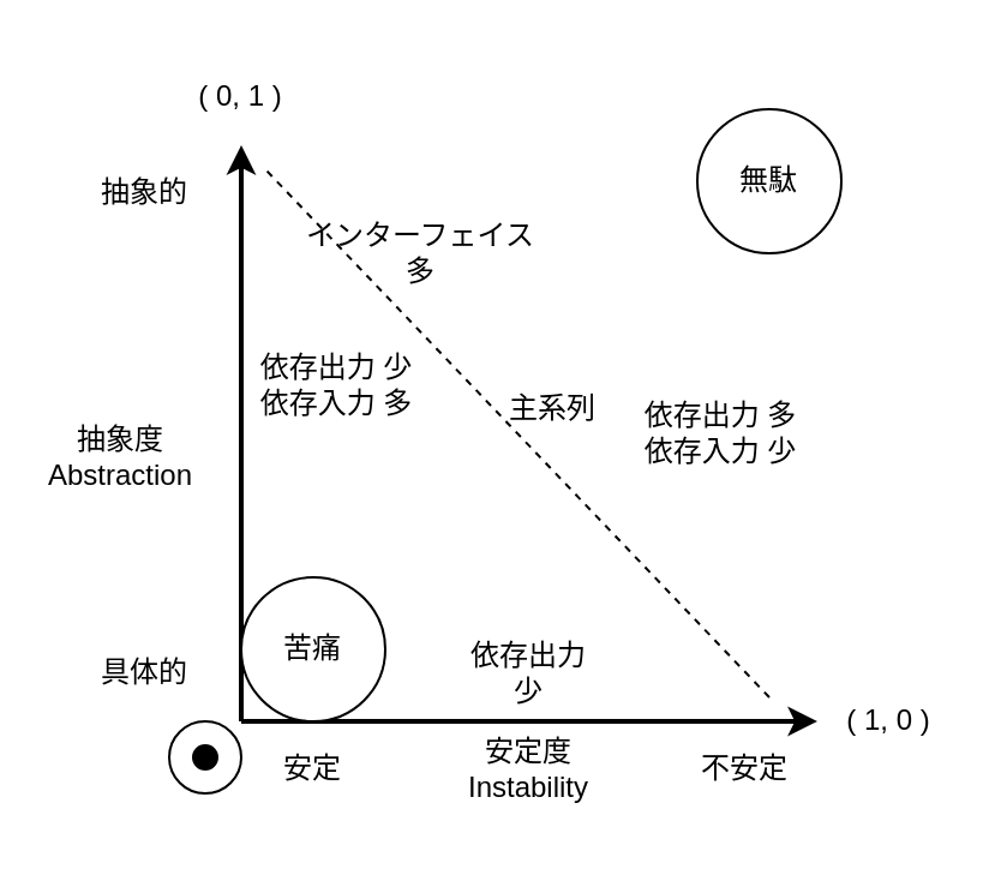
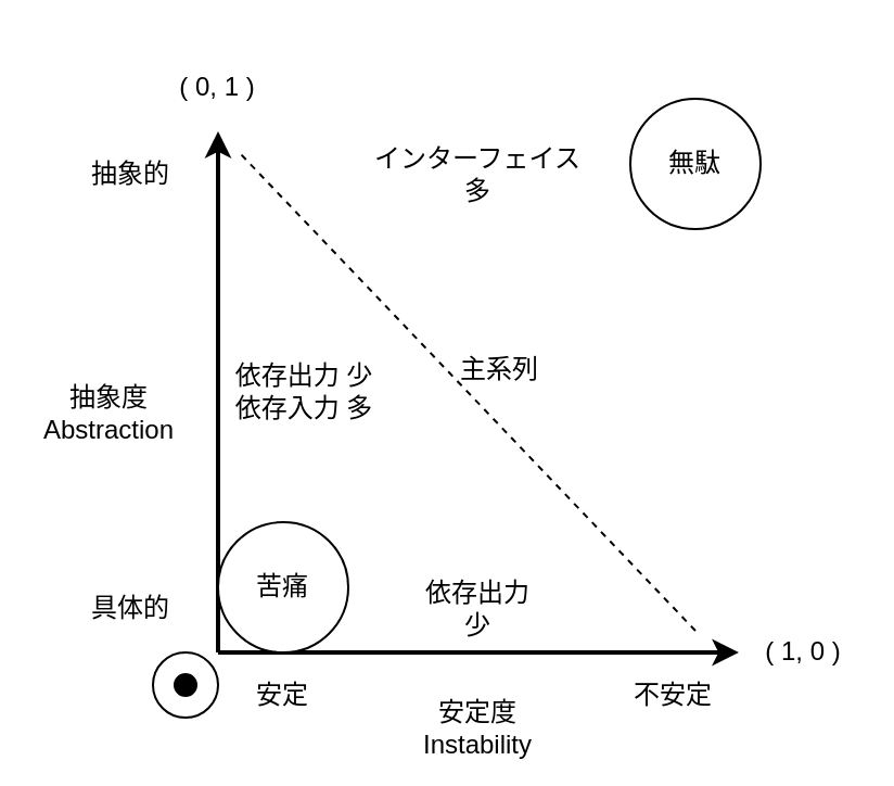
- <mxCell id="10" value="インターフェイス&lt;br&gt;多" style="text;html=1;strokeColor=none;fillColor=none;align=center;verticalAlign=middle;whiteSpace=wrap;rounded=0;" vertex="1" parent="1"><mxGeometry x="120" y="85" width="110" height="40" as="geometry" /></mxCell>
+ <mxCell id="10" value="インターフェイス&lt;br&gt;多" style="text;html=1;strokeColor=none;fillColor=none;align=center;verticalAlign=middle;whiteSpace=wrap;rounded=0;" vertex="1" parent="1"><mxGeometry x="165" y="60" width="110" height="40" as="geometry" /></mxCell>
- <mxCell id="12" value="依存出力 少&lt;br&gt;依存入力 多" style="text;html=1;strokeColor=none;fillColor=none;align=center;verticalAlign=middle;whiteSpace=wrap;rounded=0;" vertex="1" parent="1"><mxGeometry x="100" y="140" width="80" height="40" as="geometry" /></mxCell>
+ <mxCell id="12" value="依存出力 少&lt;br&gt;依存入力 多" style="text;html=1;strokeColor=none;fillColor=none;align=center;verticalAlign=middle;whiteSpace=wrap;rounded=0;" vertex="1" parent="1"><mxGeometry x="100" y="160" width="80" height="40" as="geometry" /></mxCell>
- <mxCell id="13" value="依存出力 多&lt;br&gt;依存入力 少" style="text;html=1;strokeColor=none;fillColor=none;align=center;verticalAlign=middle;whiteSpace=wrap;rounded=0;" vertex="1" parent="1"><mxGeometry x="260" y="160" width="80" height="40" as="geometry" /></mxCell>
- <mxCell id="4" value="安定度&lt;br&gt;Instability" style="text;html=1;strokeColor=none;fillColor=none;align=center;verticalAlign=middle;whiteSpace=wrap;rounded=0;" vertex="1" parent="1"><mxGeometry x="190" y="300" width="60" height="40" as="geometry" /></mxCell>
+ <mxCell id="4" value="安定度&lt;br&gt;Instability" style="text;html=1;strokeColor=none;fillColor=none;align=center;verticalAlign=middle;whiteSpace=wrap;rounded=0;" vertex="1" parent="1"><mxGeometry x="190" y="315" width="60" height="40" as="geometry" /></mxCell>
